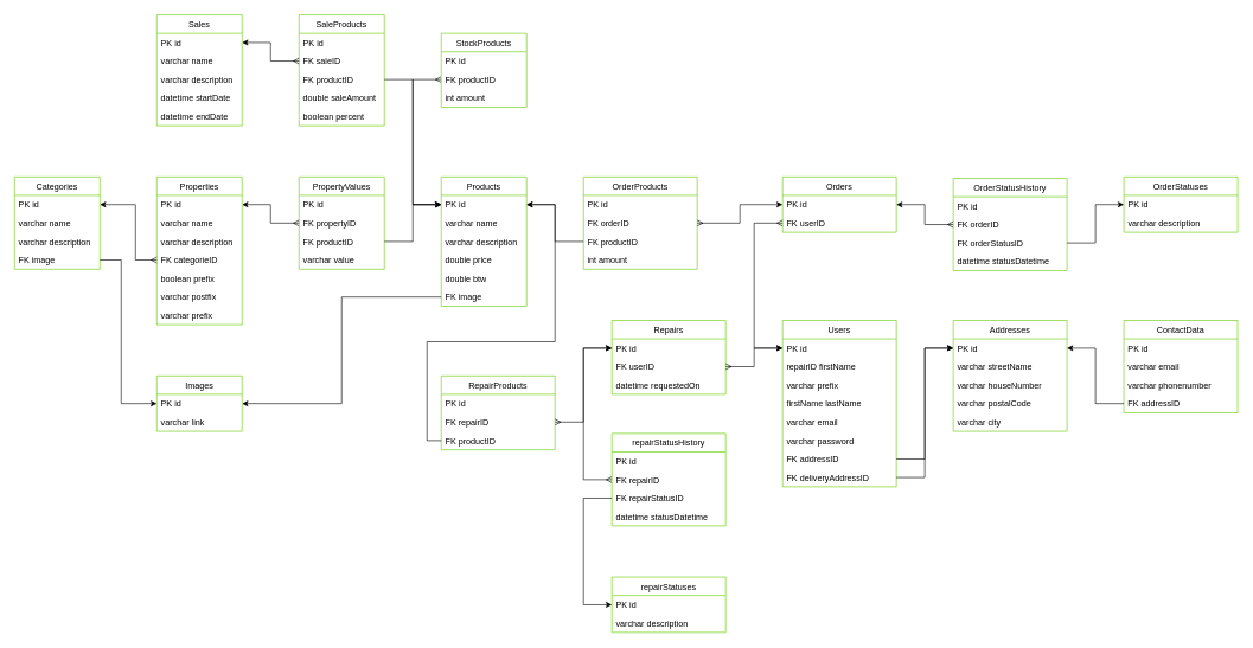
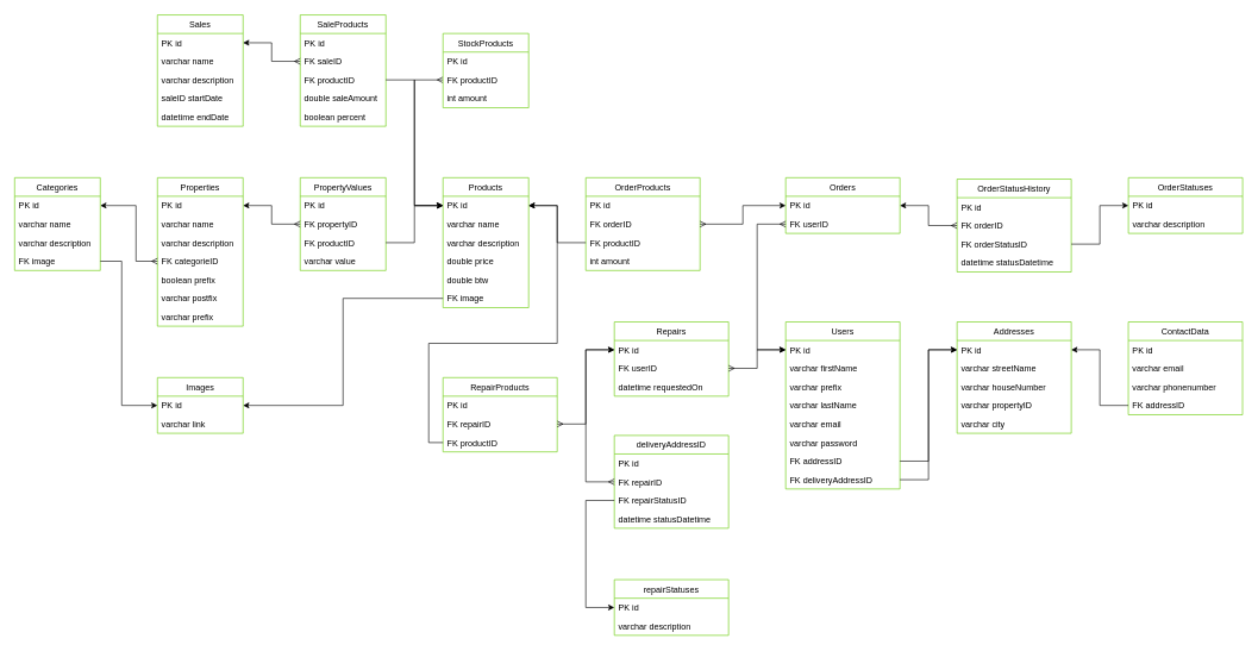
- <mxCell id="109" value="datetime startDate" style="text;strokeColor=none;fillColor=none;align=left;verticalAlign=top;spacingLeft=4;spacingRight=4;overflow=hidden;rotatable=0;points=[[0,0.5],[1,0.5]];portConstraint=eastwest;" vertex="1" parent="105"><mxGeometry y="104" width="120" height="26" as="geometry" /></mxCell>
+ <mxCell id="109" value="saleID startDate" style="text;strokeColor=none;fillColor=none;align=left;verticalAlign=top;spacingLeft=4;spacingRight=4;overflow=hidden;rotatable=0;points=[[0,0.5],[1,0.5]];portConstraint=eastwest;" vertex="1" parent="105"><mxGeometry y="104" width="120" height="26" as="geometry" /></mxCell>
- <mxCell id="32" value="repairID firstName" style="text;strokeColor=none;fillColor=none;align=left;verticalAlign=top;spacingLeft=4;spacingRight=4;overflow=hidden;rotatable=0;points=[[0,0.5],[1,0.5]];portConstraint=eastwest;" parent="30" vertex="1"><mxGeometry y="52" width="160" height="26" as="geometry" /></mxCell>
+ <mxCell id="32" value="varchar firstName" style="text;strokeColor=none;fillColor=none;align=left;verticalAlign=top;spacingLeft=4;spacingRight=4;overflow=hidden;rotatable=0;points=[[0,0.5],[1,0.5]];portConstraint=eastwest;" parent="30" vertex="1"><mxGeometry y="52" width="160" height="26" as="geometry" /></mxCell>
- <mxCell id="34" value="firstName lastName" style="text;strokeColor=none;fillColor=none;align=left;verticalAlign=top;spacingLeft=4;spacingRight=4;overflow=hidden;rotatable=0;points=[[0,0.5],[1,0.5]];portConstraint=eastwest;" parent="30" vertex="1"><mxGeometry y="104" width="160" height="26" as="geometry" /></mxCell>
+ <mxCell id="34" value="varchar lastName" style="text;strokeColor=none;fillColor=none;align=left;verticalAlign=top;spacingLeft=4;spacingRight=4;overflow=hidden;rotatable=0;points=[[0,0.5],[1,0.5]];portConstraint=eastwest;" parent="30" vertex="1"><mxGeometry y="104" width="160" height="26" as="geometry" /></mxCell>
- <mxCell id="43" value="varchar postalCode" style="text;strokeColor=none;fillColor=none;align=left;verticalAlign=top;spacingLeft=4;spacingRight=4;overflow=hidden;rotatable=0;points=[[0,0.5],[1,0.5]];portConstraint=eastwest;" parent="39" vertex="1"><mxGeometry y="104" width="160" height="26" as="geometry" /></mxCell>
+ <mxCell id="43" value="varchar propertyID" style="text;strokeColor=none;fillColor=none;align=left;verticalAlign=top;spacingLeft=4;spacingRight=4;overflow=hidden;rotatable=0;points=[[0,0.5],[1,0.5]];portConstraint=eastwest;" parent="39" vertex="1"><mxGeometry y="104" width="160" height="26" as="geometry" /></mxCell>
- <mxCell id="76" value="repairStatusHistory" style="swimlane;fontStyle=0;childLayout=stackLayout;horizontal=1;startSize=26;fillColor=none;horizontalStack=0;resizeParent=1;resizeParentMax=0;resizeLast=0;collapsible=1;marginBottom=0;swimlaneFillColor=#ffffff;labelBackgroundColor=none;strokeColor=#66CC00;fontColor=#000000;align=center;html=0;" parent="1" vertex="1"><mxGeometry x="860" y="609" width="160" height="130" as="geometry" /></mxCell>
+ <mxCell id="76" value="deliveryAddressID" style="swimlane;fontStyle=0;childLayout=stackLayout;horizontal=1;startSize=26;fillColor=none;horizontalStack=0;resizeParent=1;resizeParentMax=0;resizeLast=0;collapsible=1;marginBottom=0;swimlaneFillColor=#ffffff;labelBackgroundColor=none;strokeColor=#66CC00;fontColor=#000000;align=center;html=0;" parent="1" vertex="1"><mxGeometry x="860" y="609" width="160" height="130" as="geometry" /></mxCell>
